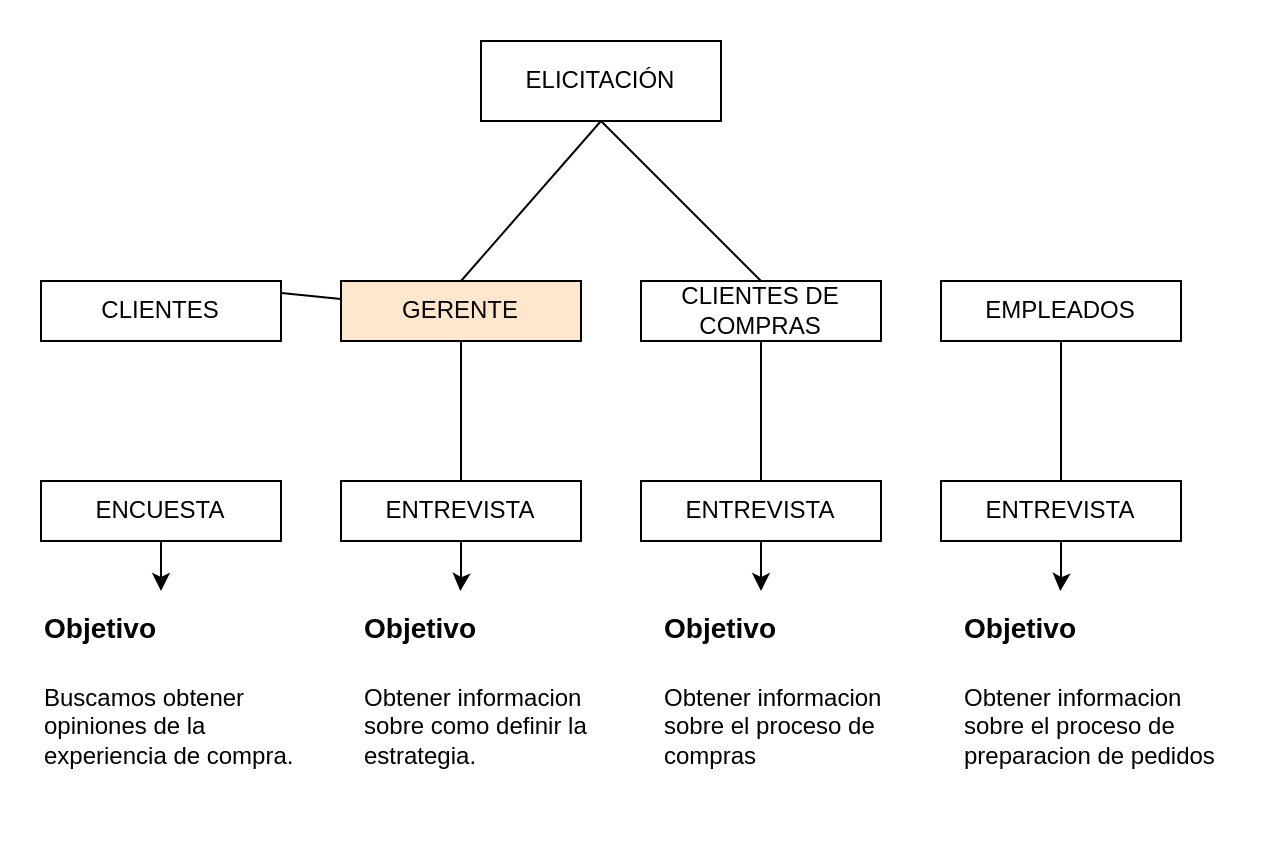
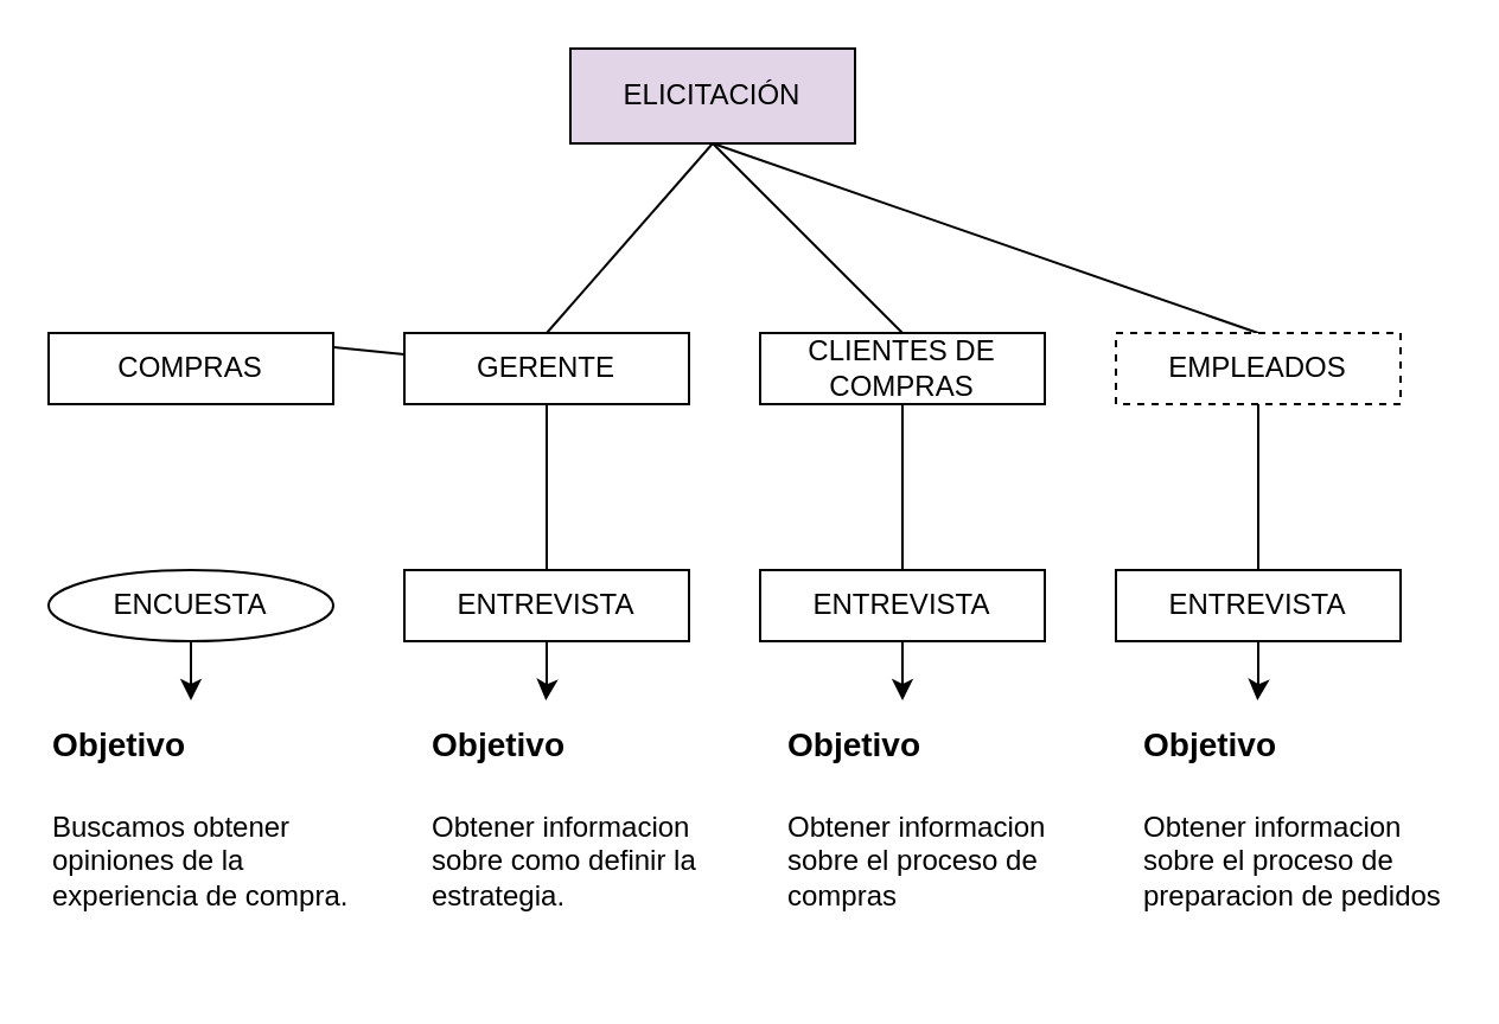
- <mxCell id="2" value="ELICITACIÓN" style="rounded=0;whiteSpace=wrap;html=1;" vertex="1" parent="1"><mxGeometry x="240" y="20" width="120" height="40" as="geometry" /></mxCell>
+ <mxCell id="2" value="ELICITACIÓN" style="rounded=0;whiteSpace=wrap;html=1;fillColor=#e1d5e7;" vertex="1" parent="1"><mxGeometry x="240" y="20" width="120" height="40" as="geometry" /></mxCell>
+ <mxCell id="10" style="rounded=0;orthogonalLoop=1;jettySize=auto;html=1;exitX=0.5;exitY=0;exitDx=0;exitDy=0;endArrow=none;endFill=0;entryX=0.5;entryY=1;entryDx=0;entryDy=0;" edge="1" parent="1" source="11" target="2"><mxGeometry relative="1" as="geometry"><mxPoint x="300" y="50" as="targetPoint" /></mxGeometry></mxCell>
- <mxCell id="4" value="CLIENTES" style="rounded=0;whiteSpace=wrap;html=1;" vertex="1" parent="1"><mxGeometry x="20" y="140" width="120" height="30" as="geometry" /></mxCell>
+ <mxCell id="4" value="COMPRAS" style="rounded=0;whiteSpace=wrap;html=1;" vertex="1" parent="1"><mxGeometry x="20" y="140" width="120" height="30" as="geometry" /></mxCell>
- <mxCell id="7" value="GERENTE" style="rounded=0;whiteSpace=wrap;html=1;fillColor=#ffe6cc;" vertex="1" parent="1"><mxGeometry x="170" y="140" width="120" height="30" as="geometry" /></mxCell>
+ <mxCell id="7" value="GERENTE" style="rounded=0;whiteSpace=wrap;html=1;" vertex="1" parent="1"><mxGeometry x="170" y="140" width="120" height="30" as="geometry" /></mxCell>
- <mxCell id="11" value="EMPLEADOS" style="rounded=0;whiteSpace=wrap;html=1;" vertex="1" parent="1"><mxGeometry x="470" y="140" width="120" height="30" as="geometry" /></mxCell>
+ <mxCell id="11" value="EMPLEADOS" style="rounded=0;whiteSpace=wrap;html=1;dashed=1;" vertex="1" parent="1"><mxGeometry x="470" y="140" width="120" height="30" as="geometry" /></mxCell>
- <mxCell id="13" value="ENCUESTA" style="rounded=0;whiteSpace=wrap;html=1;" vertex="1" parent="1"><mxGeometry x="20" y="240" width="120" height="30" as="geometry" /></mxCell>
+ <mxCell id="13" value="ENCUESTA" style="ellipse;whiteSpace=wrap;html=1;" vertex="1" parent="1"><mxGeometry x="20" y="240" width="120" height="30" as="geometry" /></mxCell>
